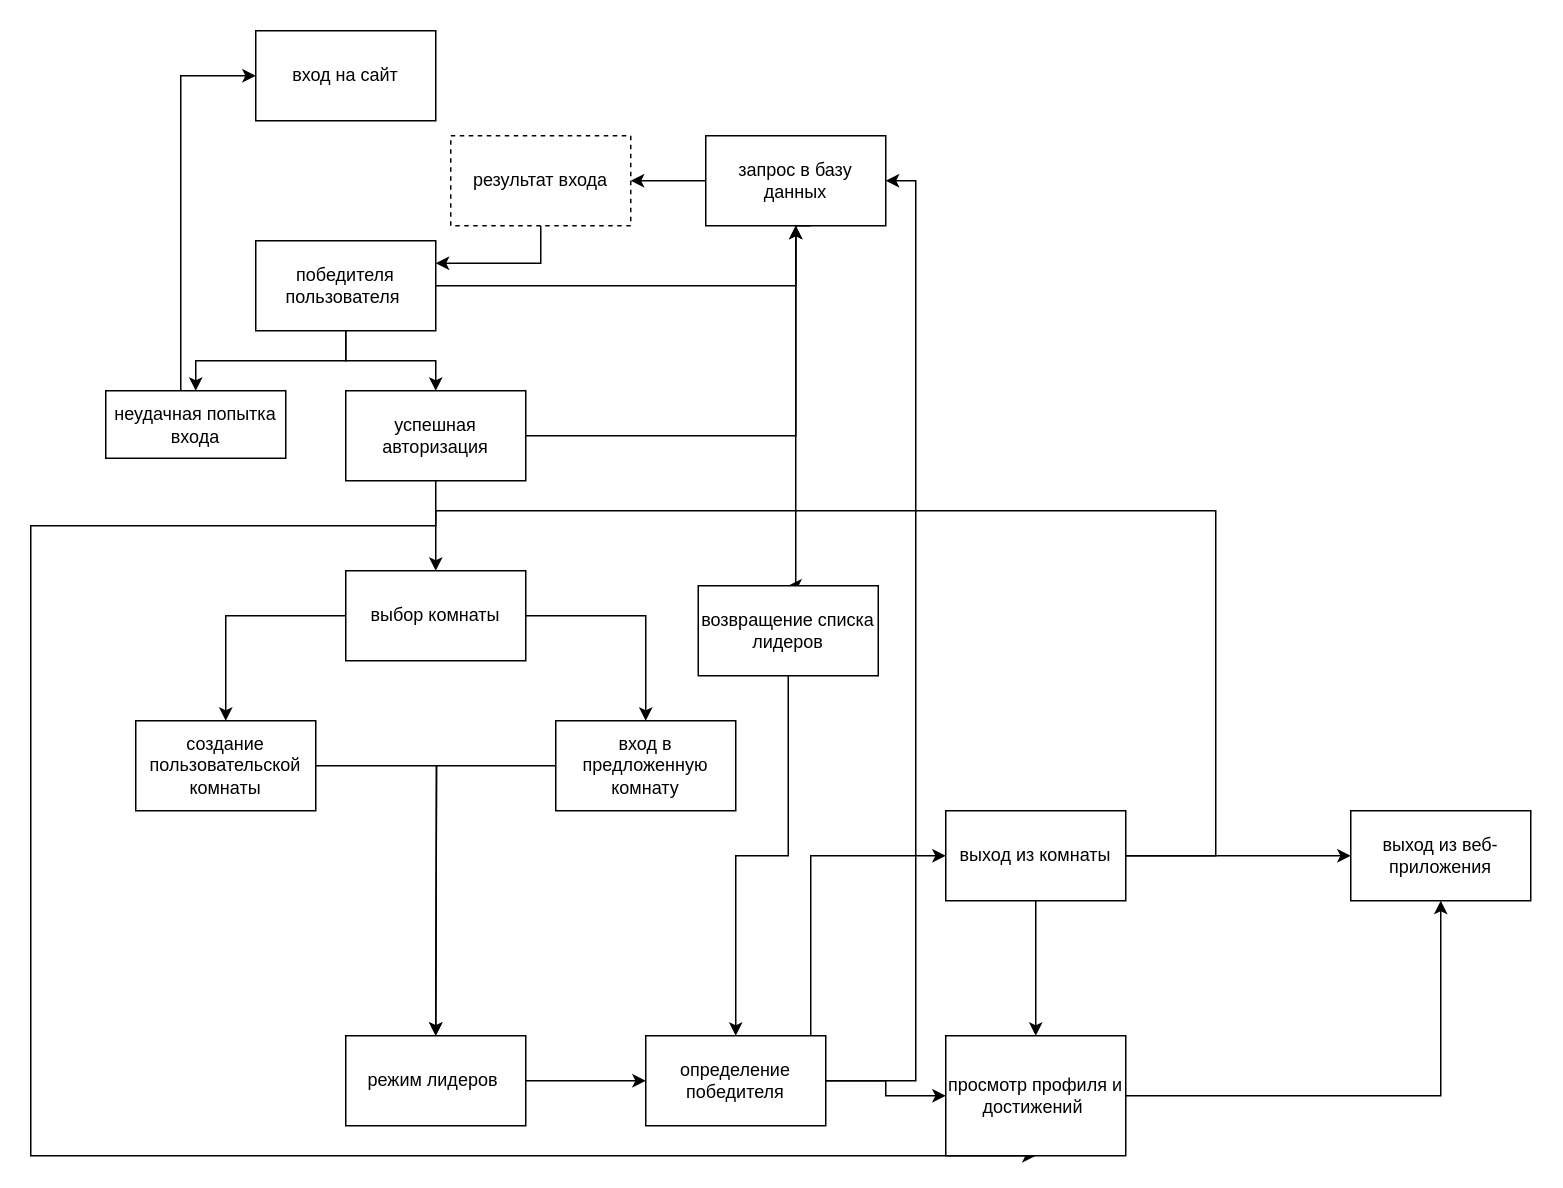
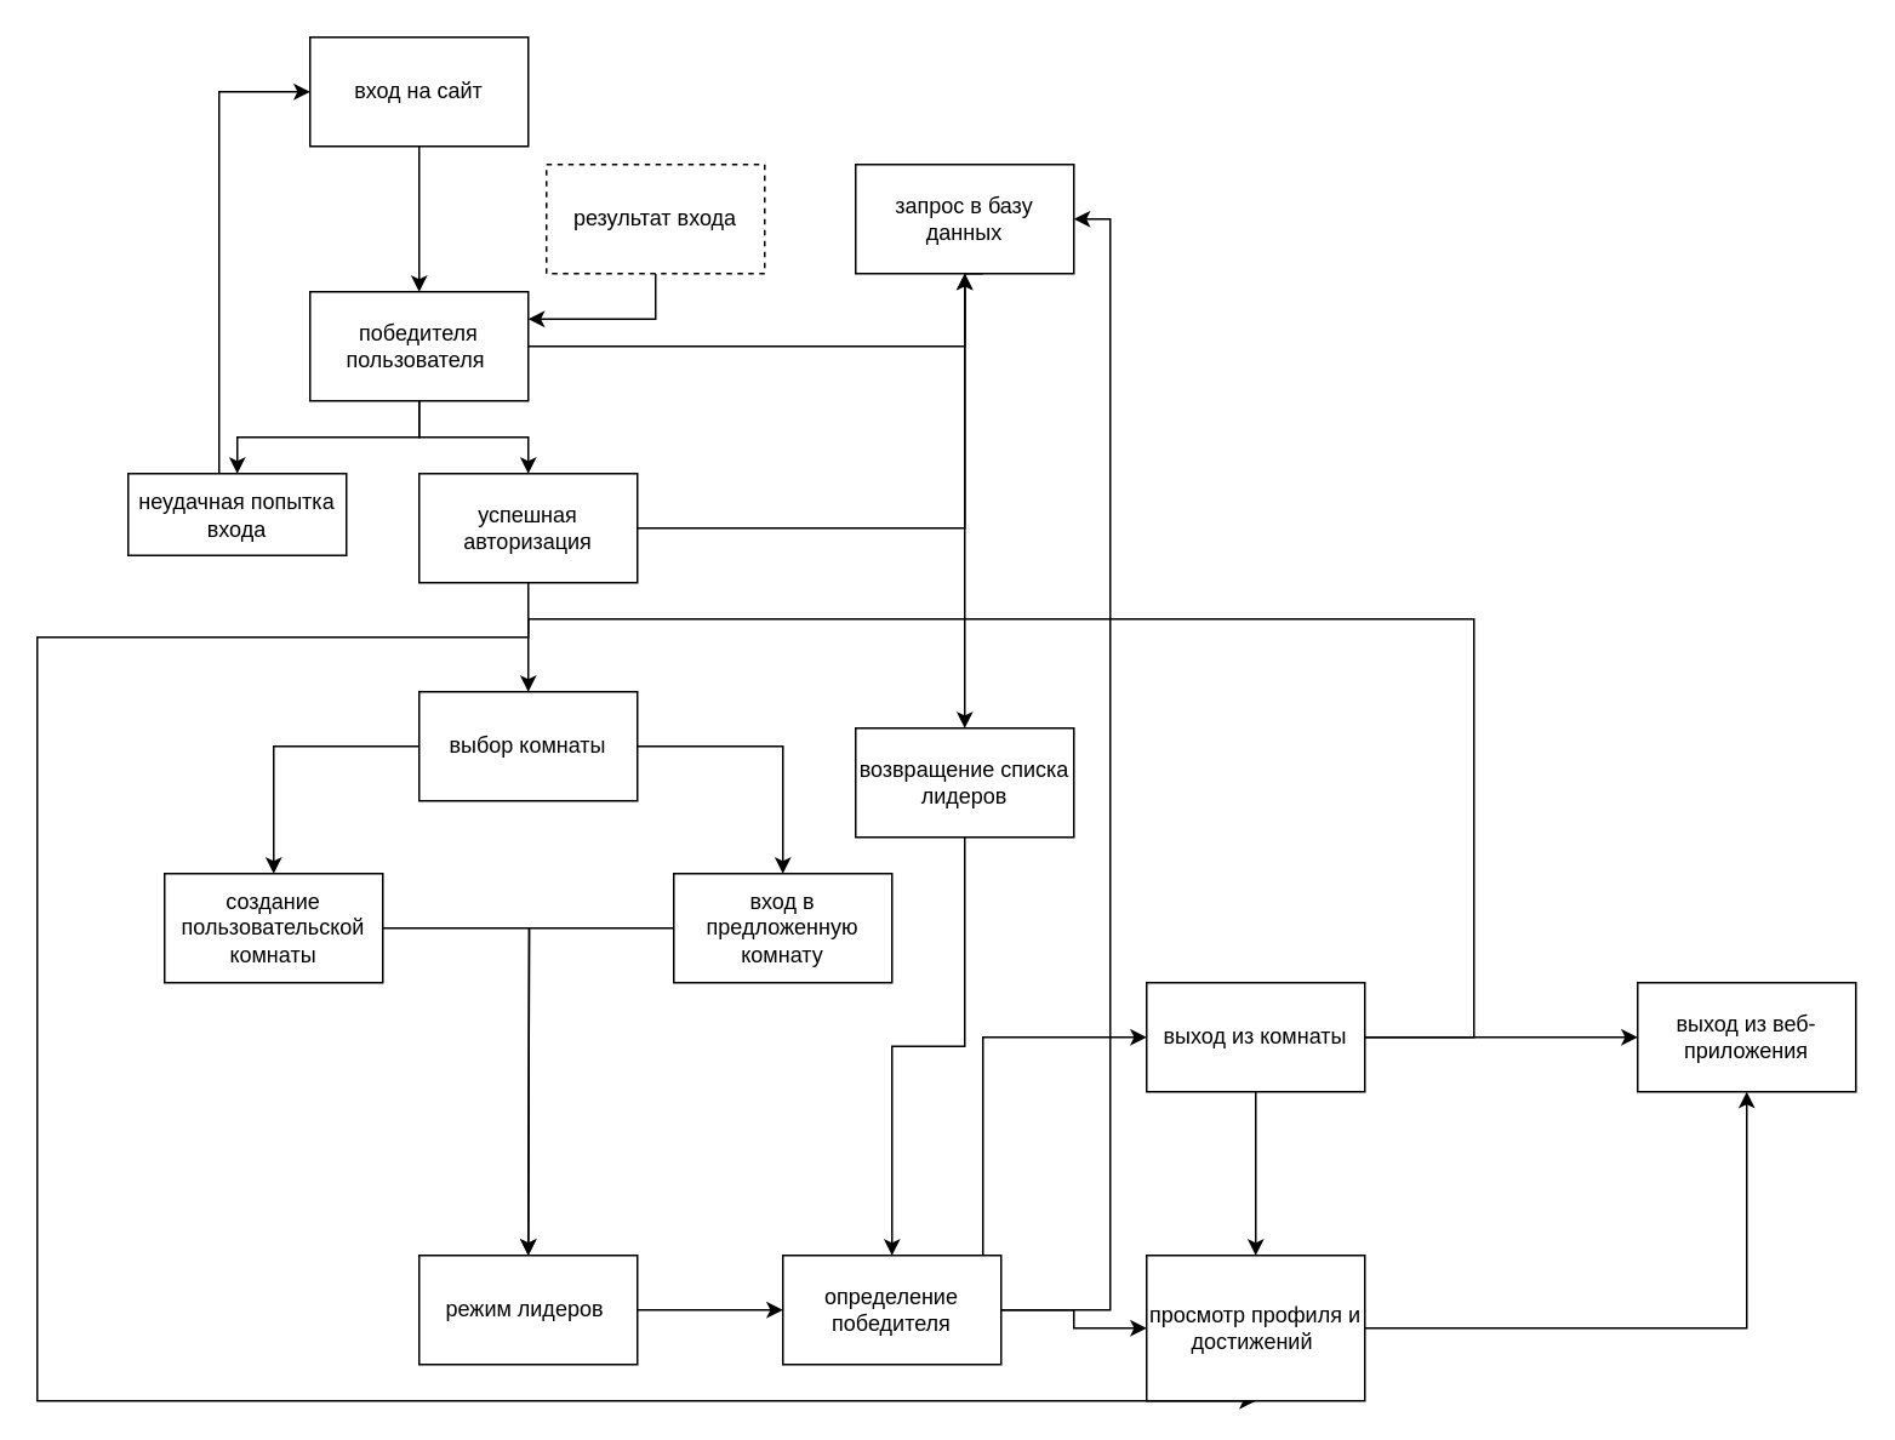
+ <mxCell id="2" value="" style="edgeStyle=orthogonalEdgeStyle;rounded=0;orthogonalLoop=1;jettySize=auto;html=1;" edge="1" parent="1" source="3" target="7"><mxGeometry relative="1" as="geometry" /></mxCell>
- <mxCell id="8" value="" style="edgeStyle=orthogonalEdgeStyle;rounded=0;orthogonalLoop=1;jettySize=auto;html=1;" edge="1" parent="1" source="10" target="12"><mxGeometry relative="1" as="geometry" /></mxCell>
- <mxCell id="32" value="возвращение списка лидеров" style="whiteSpace=wrap;html=1;" vertex="1" parent="1"><mxGeometry x="465" y="390" width="120" height="60" as="geometry" /></mxCell>
+ <mxCell id="32" value="возвращение списка лидеров" style="whiteSpace=wrap;html=1;" vertex="1" parent="1"><mxGeometry x="470" y="400" width="120" height="60" as="geometry" /></mxCell>
